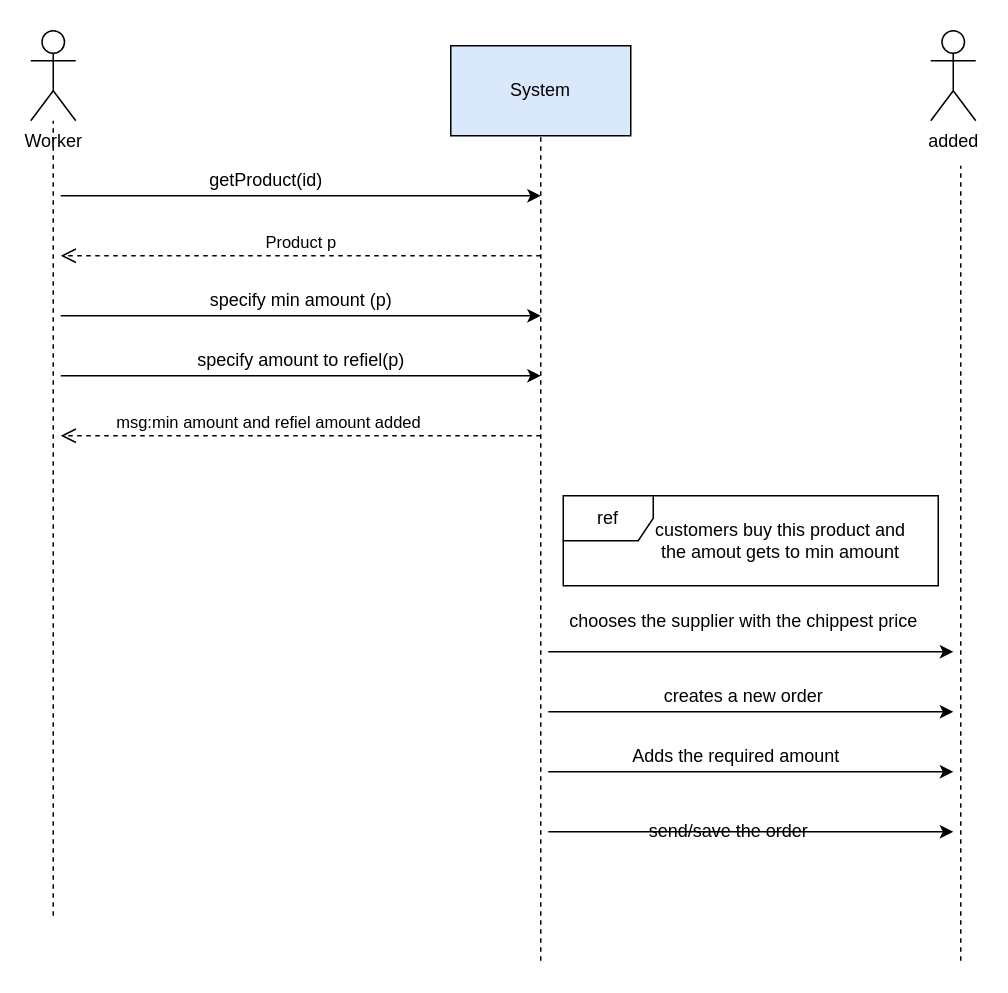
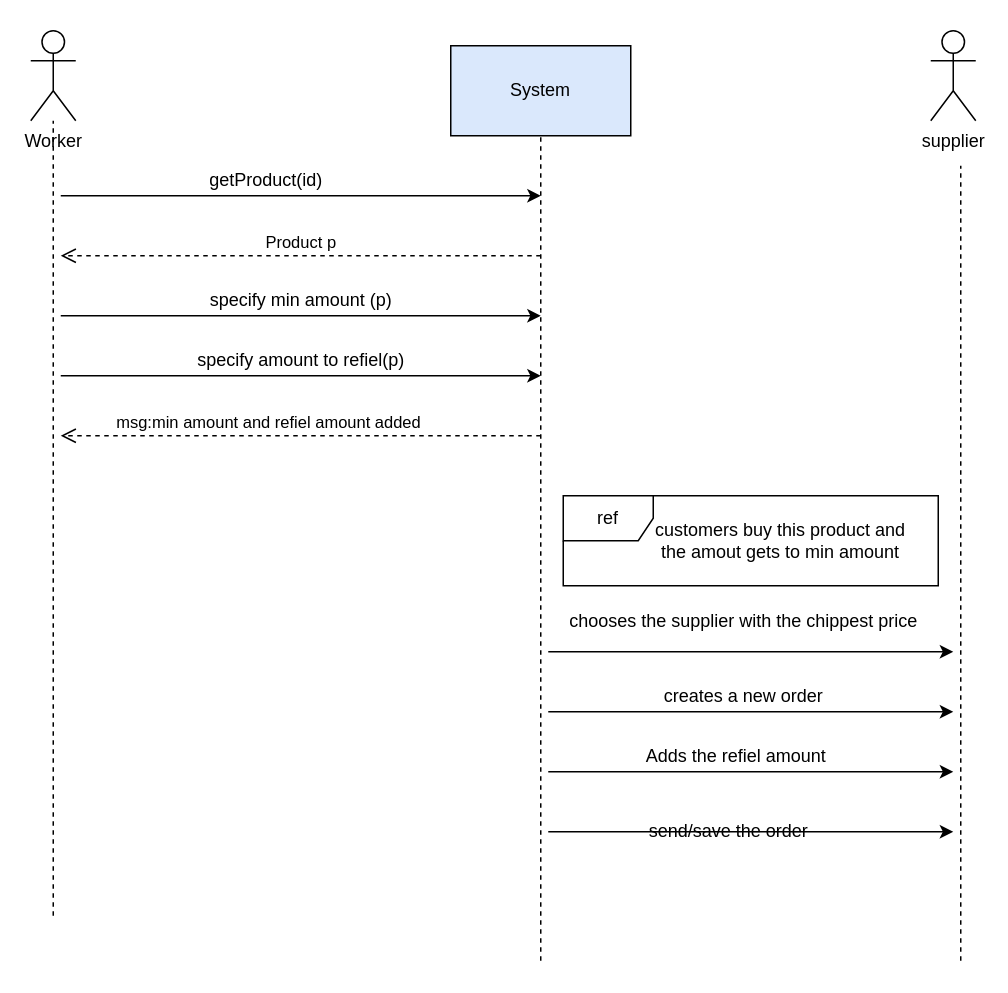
- <mxCell id="19" value="added" style="shape=umlActor;verticalLabelPosition=bottom;verticalAlign=top;html=1;outlineConnect=0;" vertex="1" parent="1"><mxGeometry x="620" y="20" width="30" height="60" as="geometry" /></mxCell>
+ <mxCell id="19" value="supplier" style="shape=umlActor;verticalLabelPosition=bottom;verticalAlign=top;html=1;outlineConnect=0;" vertex="1" parent="1"><mxGeometry x="620" y="20" width="30" height="60" as="geometry" /></mxCell>
- <mxCell id="16" value="Adds the required amount" style="text;html=1;align=center;verticalAlign=middle;resizable=0;points=[];autosize=1;strokeColor=none;fillColor=none;" vertex="1" parent="1"><mxGeometry x="415" y="494" width="150" height="20" as="geometry" /></mxCell>
+ <mxCell id="16" value="Adds the refiel amount" style="text;html=1;align=center;verticalAlign=middle;resizable=0;points=[];autosize=1;strokeColor=none;fillColor=none;" vertex="1" parent="1"><mxGeometry x="415" y="494" width="150" height="20" as="geometry" /></mxCell>
